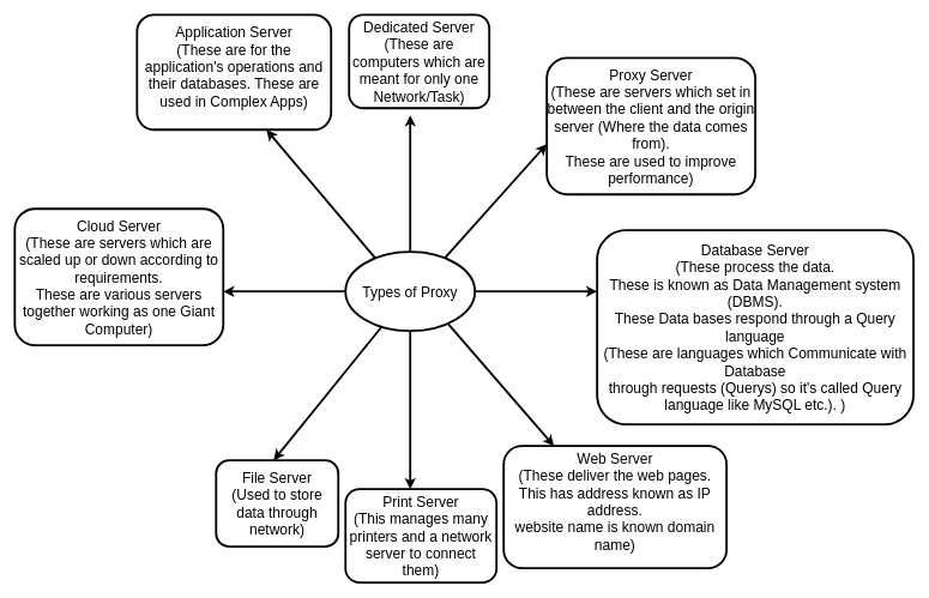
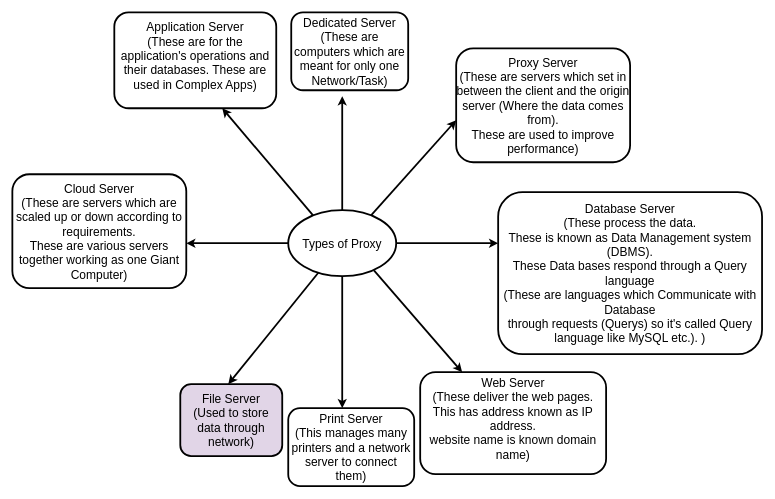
- <mxCell id="11" value="&lt;font style=&quot;font-size: 20px&quot;&gt;File Server&lt;br&gt;(Used to store data through network)&lt;/font&gt;" style="rounded=1;whiteSpace=wrap;html=1;strokeWidth=3;" parent="1" vertex="1"><mxGeometry x="300" y="640" width="170" height="120" as="geometry" /></mxCell>
+ <mxCell id="11" value="&lt;font style=&quot;font-size: 20px&quot;&gt;File Server&lt;br&gt;(Used to store data through network)&lt;/font&gt;" style="rounded=1;whiteSpace=wrap;html=1;strokeWidth=3;fillColor=#e1d5e7;" parent="1" vertex="1"><mxGeometry x="300" y="640" width="170" height="120" as="geometry" /></mxCell>
